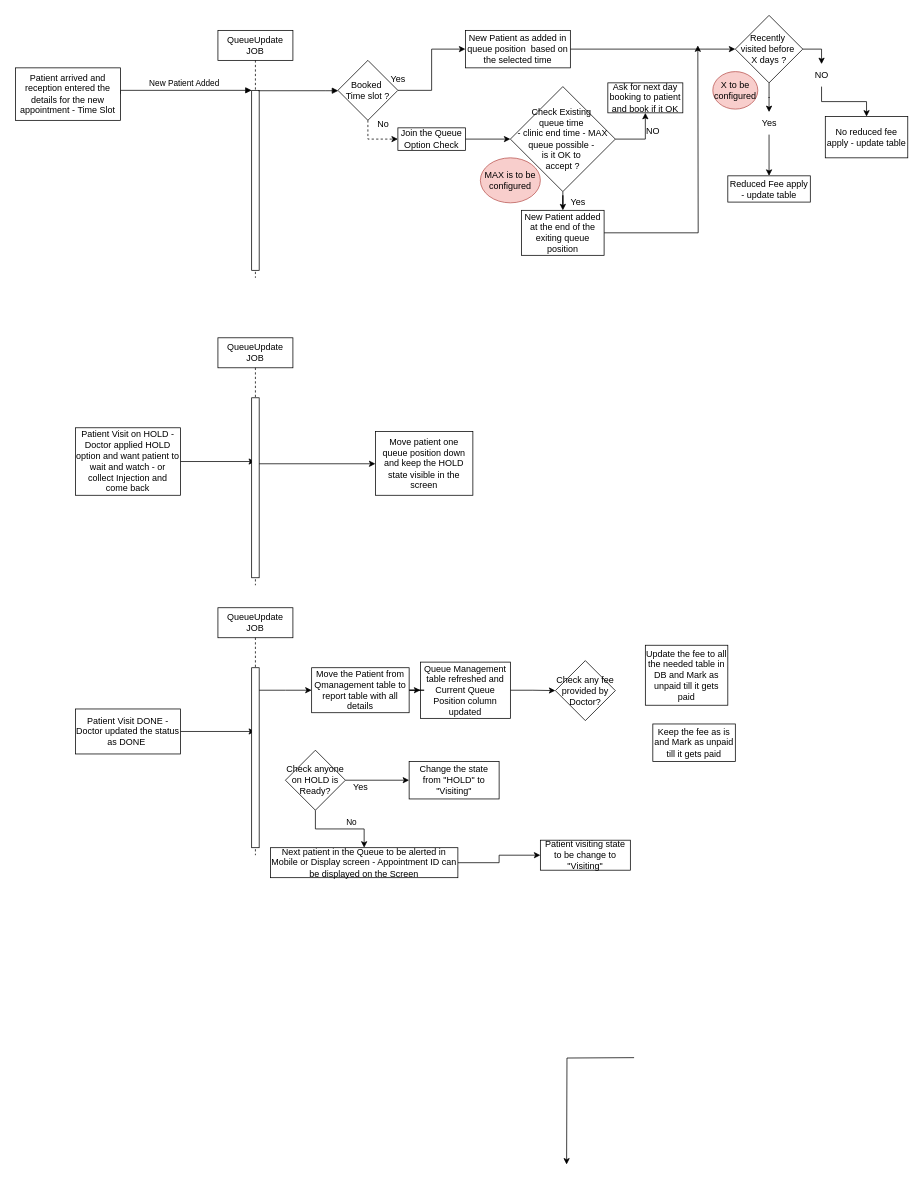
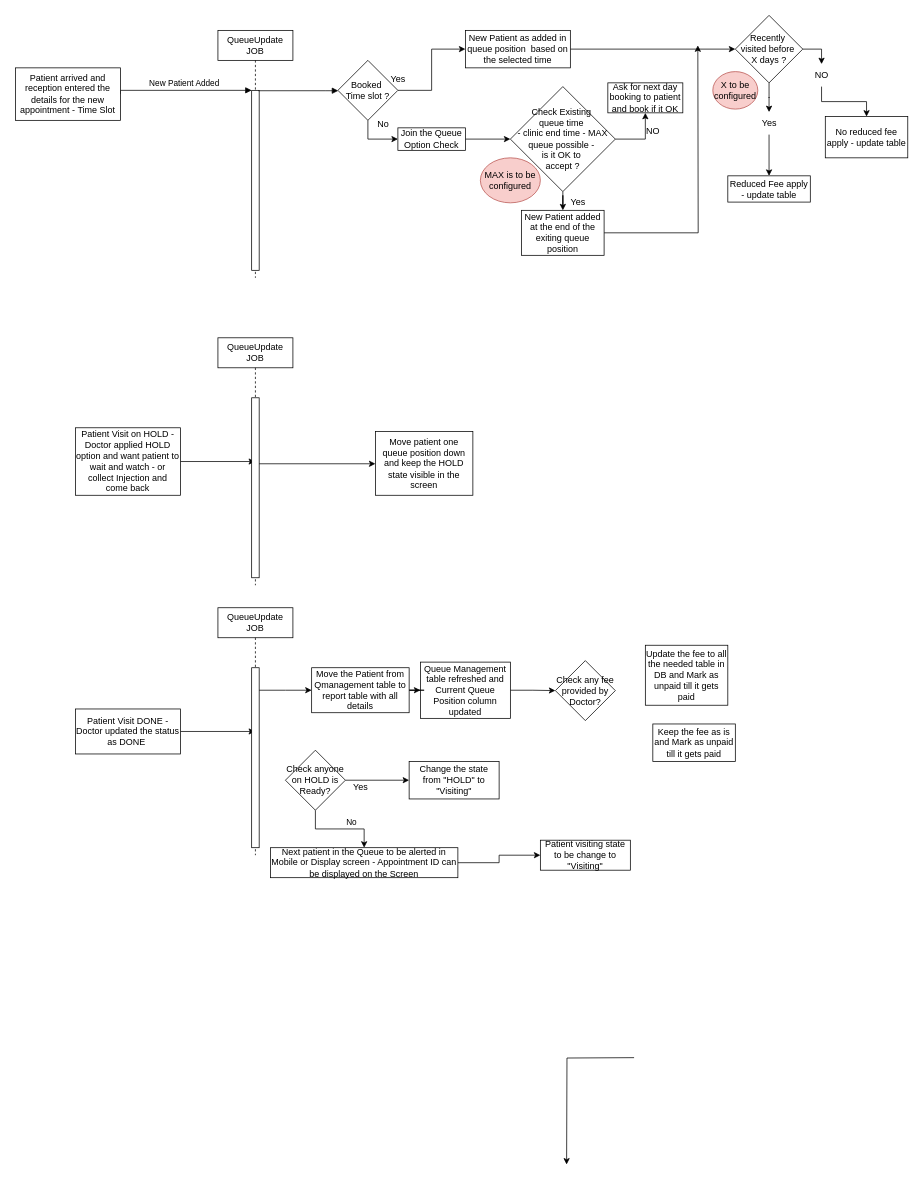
- <mxCell id="12" style="edgeStyle=orthogonalEdgeStyle;rounded=0;orthogonalLoop=1;jettySize=auto;html=1;entryX=0;entryY=0.5;entryDx=0;entryDy=0;exitX=0.5;exitY=1;exitDx=0;exitDy=0;dashed=1;" edge="1" parent="1" source="10" target="15"><mxGeometry relative="1" as="geometry"><mxPoint x="510" y="180" as="sourcePoint" /><mxPoint x="550" y="235" as="targetPoint" /></mxGeometry></mxCell>
+ <mxCell id="12" style="edgeStyle=orthogonalEdgeStyle;rounded=0;orthogonalLoop=1;jettySize=auto;html=1;entryX=0;entryY=0.5;entryDx=0;entryDy=0;exitX=0.5;exitY=1;exitDx=0;exitDy=0;" edge="1" parent="1" source="10" target="15"><mxGeometry relative="1" as="geometry"><mxPoint x="510" y="180" as="sourcePoint" /><mxPoint x="550" y="235" as="targetPoint" /></mxGeometry></mxCell>
